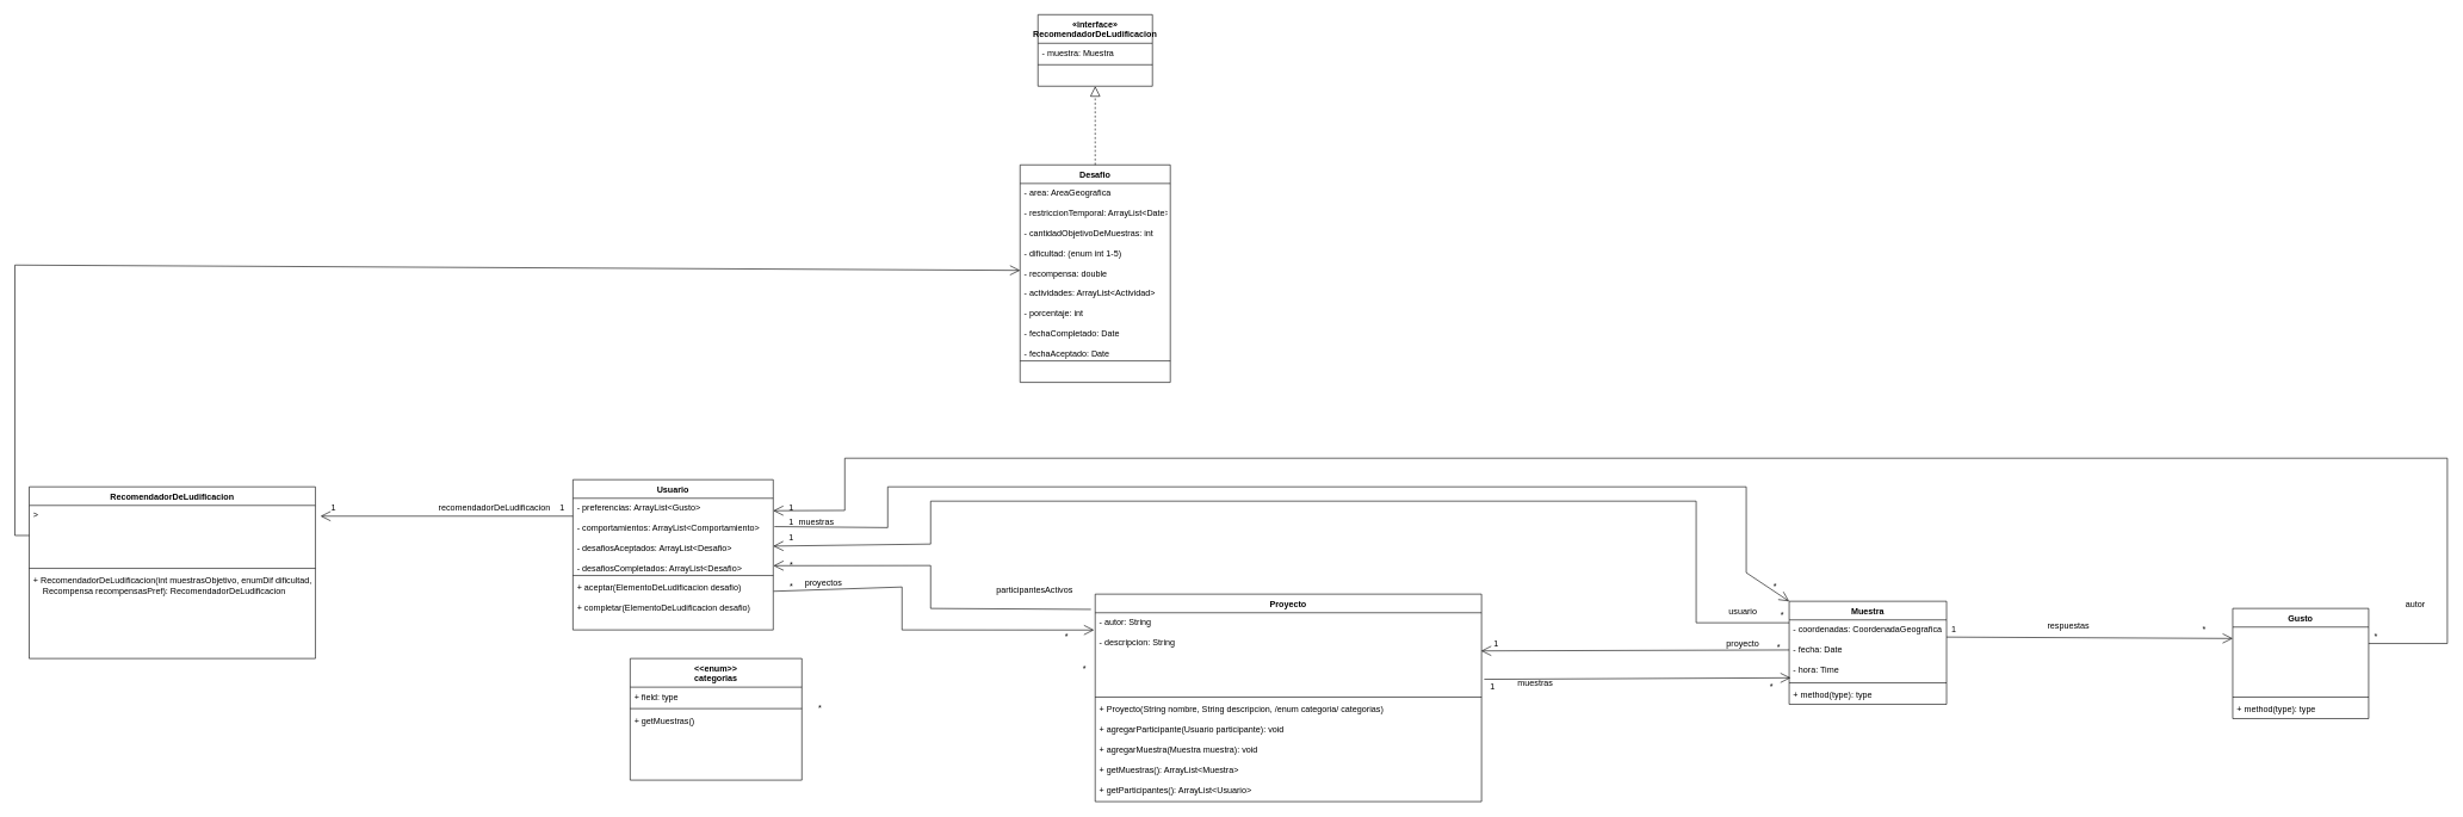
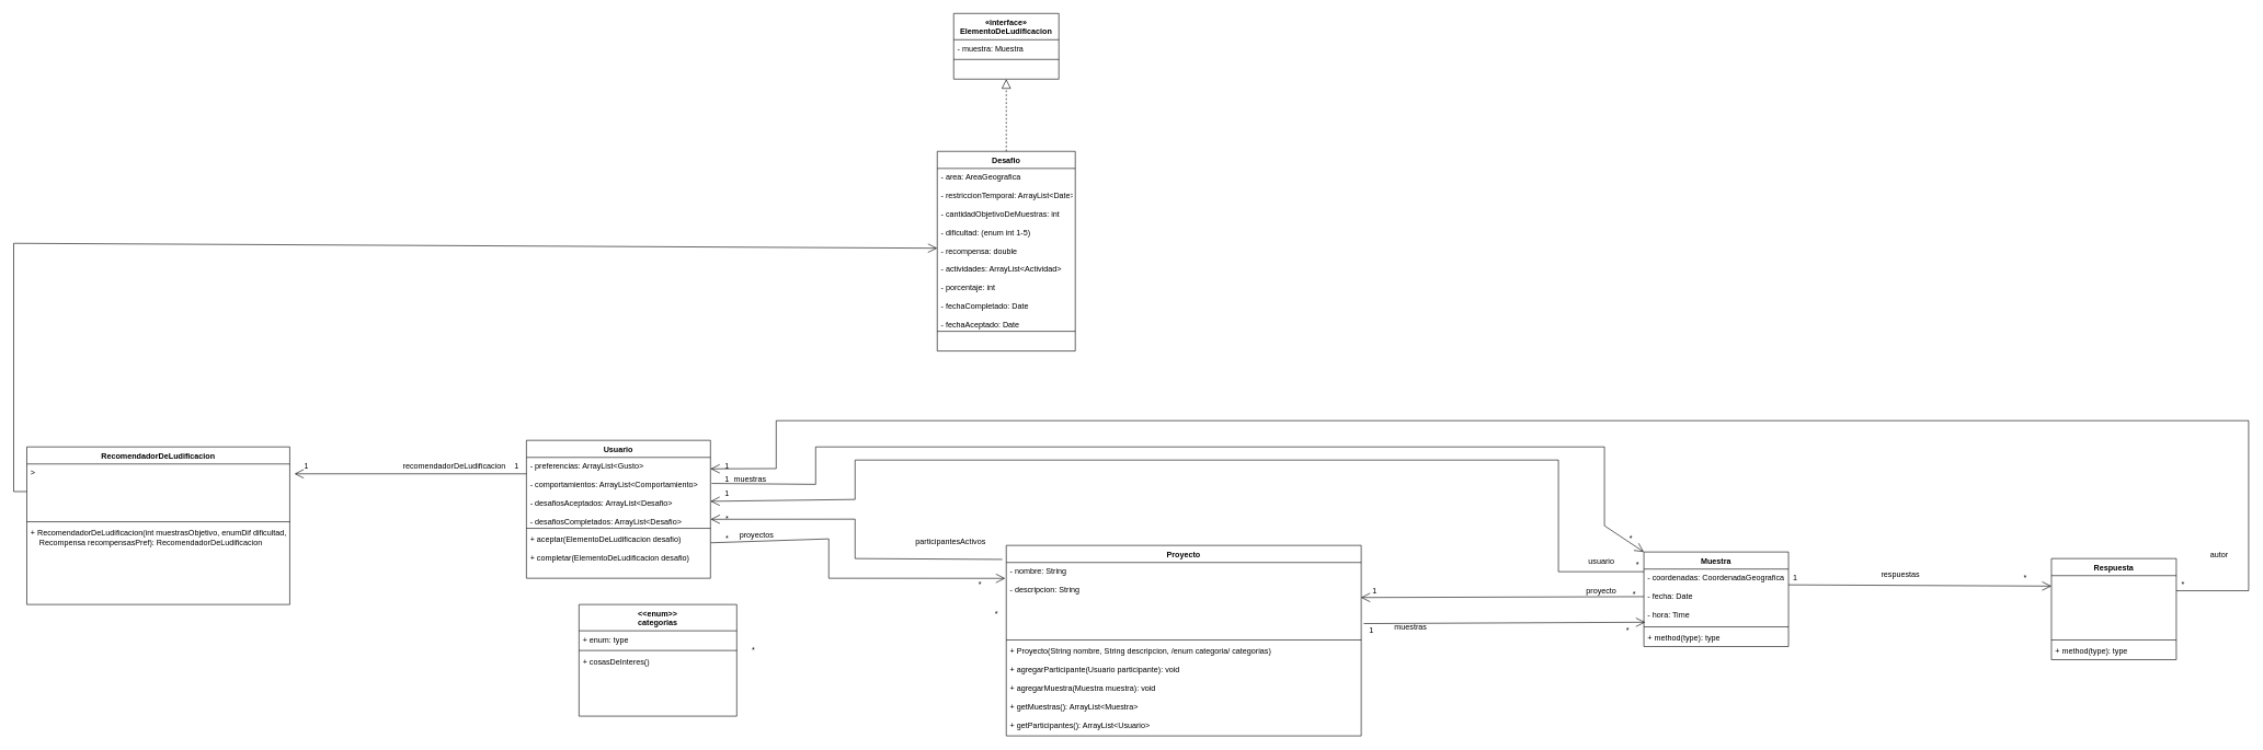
- <mxCell id="55" value="«interface»&#10;RecomendadorDeLudificacion" style="swimlane;fontStyle=1;align=center;verticalAlign=top;childLayout=stackLayout;horizontal=1;startSize=40;horizontalStack=0;resizeParent=1;resizeParentMax=0;resizeLast=0;collapsible=1;marginBottom=0;" vertex="1" parent="1"><mxGeometry x="1450" y="20" width="160" height="100" as="geometry" /></mxCell>
+ <mxCell id="55" value="«interface»&#10;ElementoDeLudificacion" style="swimlane;fontStyle=1;align=center;verticalAlign=top;childLayout=stackLayout;horizontal=1;startSize=40;horizontalStack=0;resizeParent=1;resizeParentMax=0;resizeLast=0;collapsible=1;marginBottom=0;" vertex="1" parent="1"><mxGeometry x="1450" y="20" width="160" height="100" as="geometry" /></mxCell>
- <mxCell id="36" value="Gusto" style="swimlane;fontStyle=1;align=center;verticalAlign=top;childLayout=stackLayout;horizontal=1;startSize=26;horizontalStack=0;resizeParent=1;resizeParentMax=0;resizeLast=0;collapsible=1;marginBottom=0;" vertex="1" parent="1"><mxGeometry x="3120" y="850" width="190" height="154" as="geometry" /></mxCell>
+ <mxCell id="36" value="Respuesta" style="swimlane;fontStyle=1;align=center;verticalAlign=top;childLayout=stackLayout;horizontal=1;startSize=26;horizontalStack=0;resizeParent=1;resizeParentMax=0;resizeLast=0;collapsible=1;marginBottom=0;" vertex="1" parent="1"><mxGeometry x="3120" y="850" width="190" height="154" as="geometry" /></mxCell>
- <mxCell id="3" value="- autor: String&#10;&#10;- descripcion: String&#10;" style="text;strokeColor=none;fillColor=none;align=left;verticalAlign=top;spacingLeft=4;spacingRight=4;overflow=hidden;rotatable=0;points=[[0,0.5],[1,0.5]];portConstraint=eastwest;" vertex="1" parent="2"><mxGeometry y="26" width="540" height="114" as="geometry" /></mxCell>
+ <mxCell id="3" value="- nombre: String&#10;&#10;- descripcion: String&#10;" style="text;strokeColor=none;fillColor=none;align=left;verticalAlign=top;spacingLeft=4;spacingRight=4;overflow=hidden;rotatable=0;points=[[0,0.5],[1,0.5]];portConstraint=eastwest;" vertex="1" parent="2"><mxGeometry y="26" width="540" height="114" as="geometry" /></mxCell>
- <mxCell id="22" value="+ field: type" style="text;strokeColor=none;fillColor=none;align=left;verticalAlign=top;spacingLeft=4;spacingRight=4;overflow=hidden;rotatable=0;points=[[0,0.5],[1,0.5]];portConstraint=eastwest;" vertex="1" parent="21"><mxGeometry y="40" width="240" height="26" as="geometry" /></mxCell>
+ <mxCell id="22" value="+ enum: type" style="text;strokeColor=none;fillColor=none;align=left;verticalAlign=top;spacingLeft=4;spacingRight=4;overflow=hidden;rotatable=0;points=[[0,0.5],[1,0.5]];portConstraint=eastwest;" vertex="1" parent="21"><mxGeometry y="40" width="240" height="26" as="geometry" /></mxCell>
- <mxCell id="24" value="+ getMuestras()" style="text;strokeColor=none;fillColor=none;align=left;verticalAlign=top;spacingLeft=4;spacingRight=4;overflow=hidden;rotatable=0;points=[[0,0.5],[1,0.5]];portConstraint=eastwest;" vertex="1" parent="21"><mxGeometry y="74" width="240" height="96" as="geometry" /></mxCell>
+ <mxCell id="24" value="+ cosasDeInteres()" style="text;strokeColor=none;fillColor=none;align=left;verticalAlign=top;spacingLeft=4;spacingRight=4;overflow=hidden;rotatable=0;points=[[0,0.5],[1,0.5]];portConstraint=eastwest;" vertex="1" parent="21"><mxGeometry y="74" width="240" height="96" as="geometry" /></mxCell>
